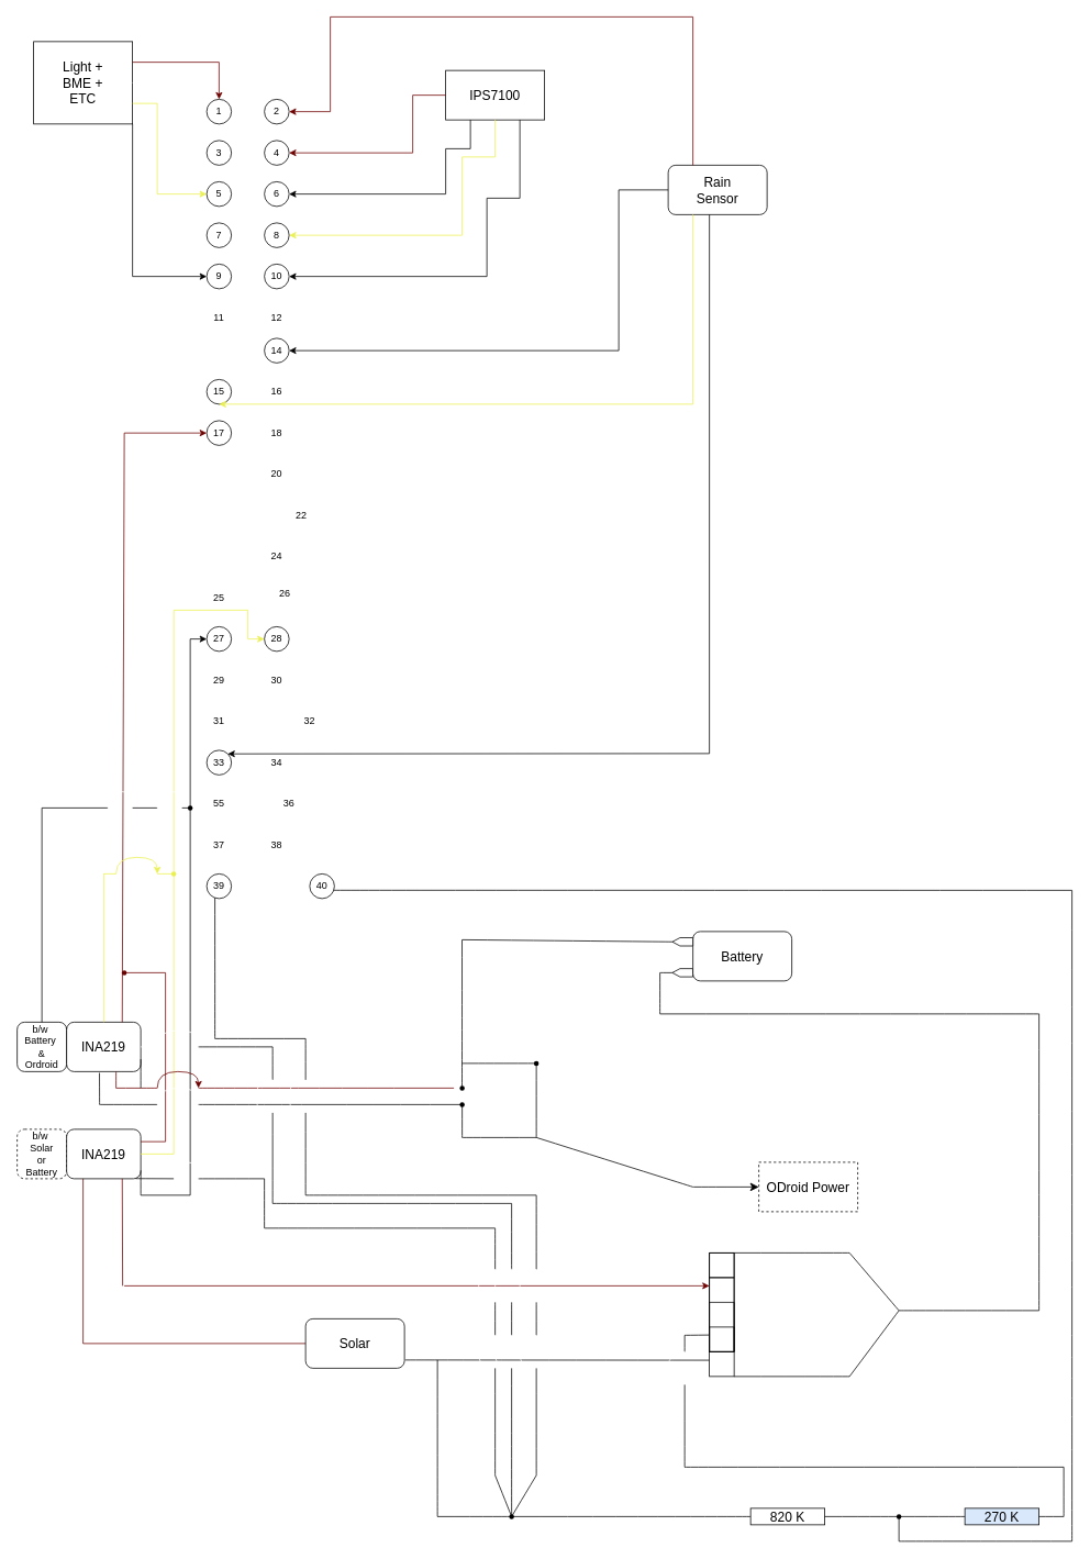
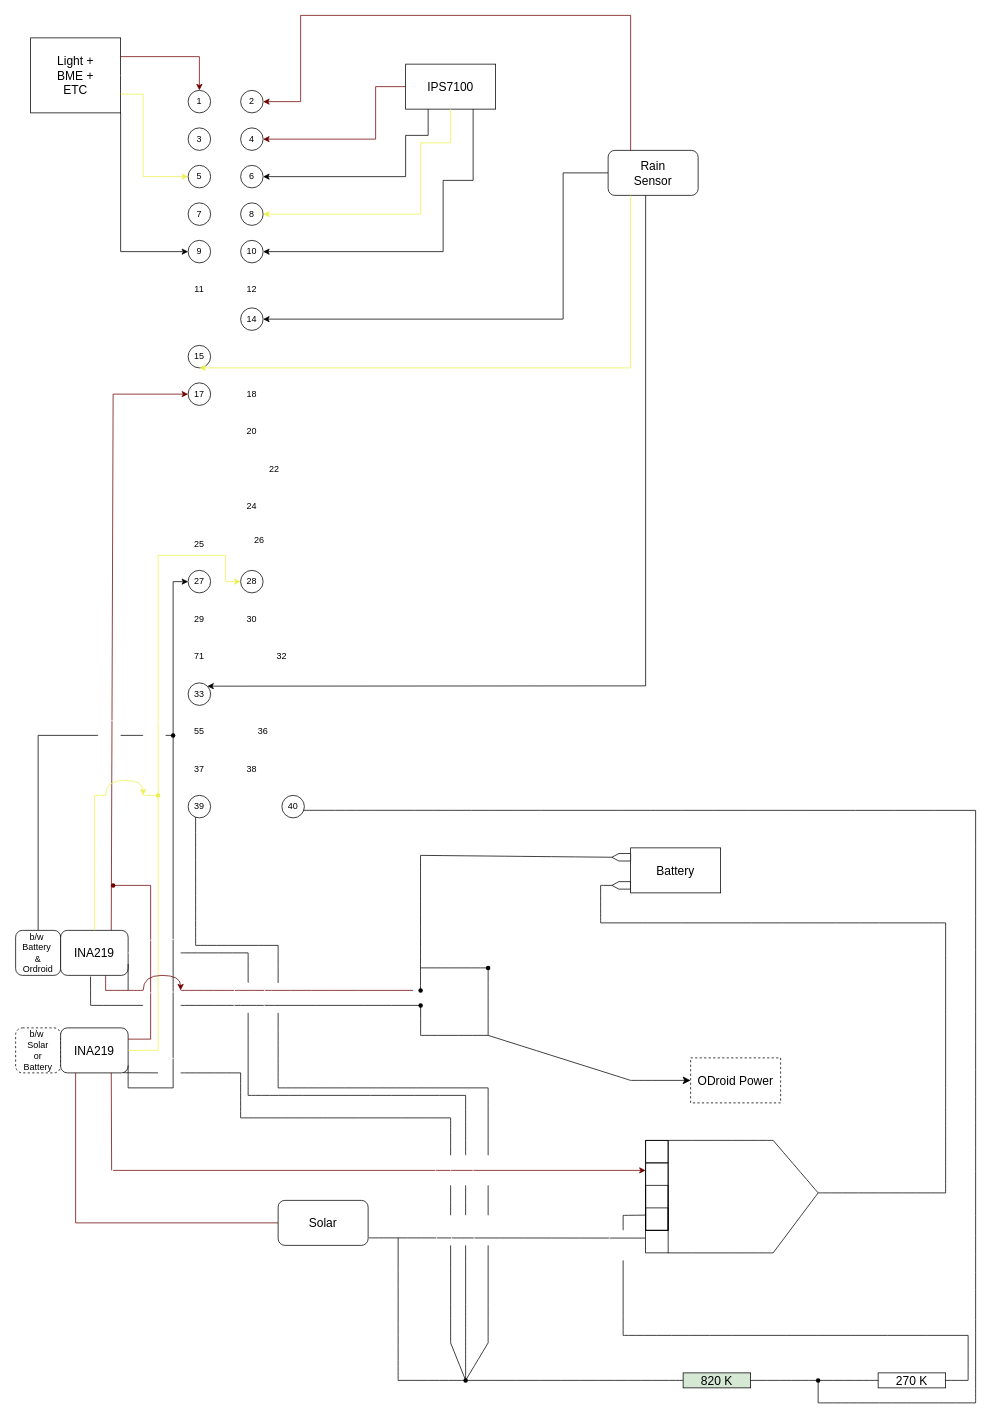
- <mxCell id="47" value="16" style="text;html=1;strokeColor=none;fillColor=none;align=center;verticalAlign=middle;whiteSpace=wrap;rounded=0;" vertex="1" parent="1"><mxGeometry x="305" y="460" width="60" height="30" as="geometry" /></mxCell>
- <mxCell id="62" value="31" style="text;html=1;strokeColor=none;fillColor=none;align=center;verticalAlign=middle;whiteSpace=wrap;rounded=0;" vertex="1" parent="1"><mxGeometry x="235" y="860" width="60" height="30" as="geometry" /></mxCell>
+ <mxCell id="62" value="71" style="text;html=1;strokeColor=none;fillColor=none;align=center;verticalAlign=middle;whiteSpace=wrap;rounded=0;" vertex="1" parent="1"><mxGeometry x="235" y="860" width="60" height="30" as="geometry" /></mxCell>
- <mxCell id="67" value="34" style="text;html=1;strokeColor=none;fillColor=none;align=center;verticalAlign=middle;whiteSpace=wrap;rounded=0;" vertex="1" parent="1"><mxGeometry x="305" y="910" width="60" height="30" as="geometry" /></mxCell>
- <mxCell id="100" value="&lt;font style=&quot;font-size: 16px;&quot;&gt;Battery&lt;/font&gt;" style="whiteSpace=wrap;html=1;rounded=1;" vertex="1" parent="1"><mxGeometry x="840" y="1130" width="120" height="60" as="geometry" /></mxCell>
+ <mxCell id="100" value="&lt;font style=&quot;font-size: 16px;&quot;&gt;Battery&lt;/font&gt;" style="rounded=0;whiteSpace=wrap;html=1;" vertex="1" parent="1"><mxGeometry x="840" y="1130" width="120" height="60" as="geometry" /></mxCell>
- <mxCell id="163" value="820 K" style="rounded=0;whiteSpace=wrap;html=1;fontSize=16;" vertex="1" parent="1"><mxGeometry x="910" y="1830" width="90" height="20" as="geometry" /></mxCell>
+ <mxCell id="163" value="820 K" style="rounded=0;whiteSpace=wrap;html=1;fontSize=16;fillColor=#d5e8d4;" vertex="1" parent="1"><mxGeometry x="910" y="1830" width="90" height="20" as="geometry" /></mxCell>
- <mxCell id="165" value="270 K" style="rounded=0;whiteSpace=wrap;html=1;fontSize=16;fillColor=#dae8fc;" vertex="1" parent="1"><mxGeometry x="1170" y="1830" width="90" height="20" as="geometry" /></mxCell>
+ <mxCell id="165" value="270 K" style="rounded=0;whiteSpace=wrap;html=1;fontSize=16;" vertex="1" parent="1"><mxGeometry x="1170" y="1830" width="90" height="20" as="geometry" /></mxCell>
